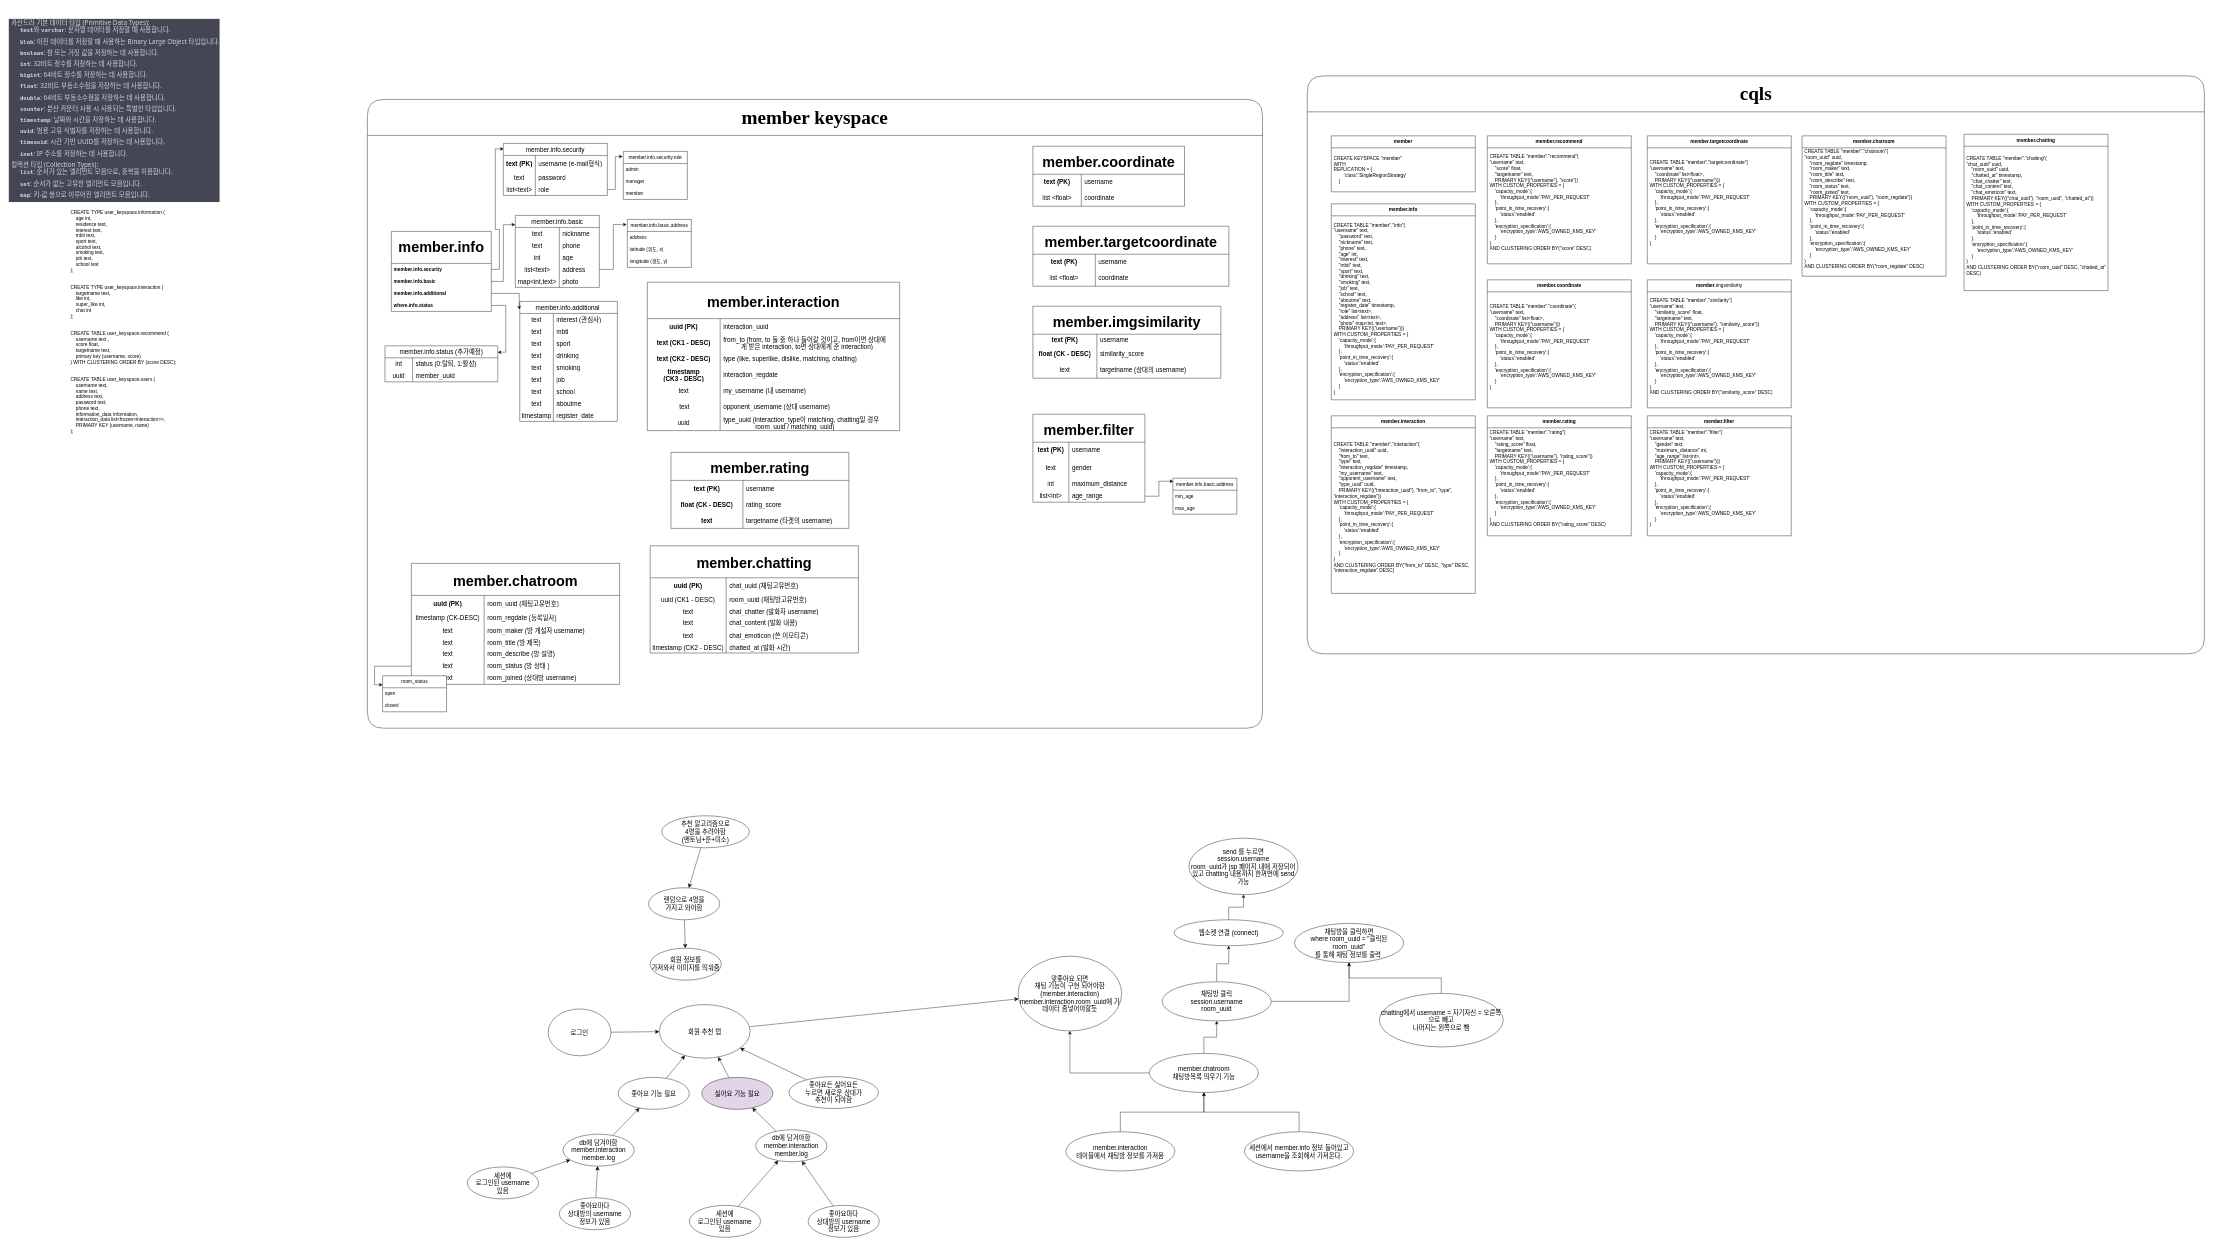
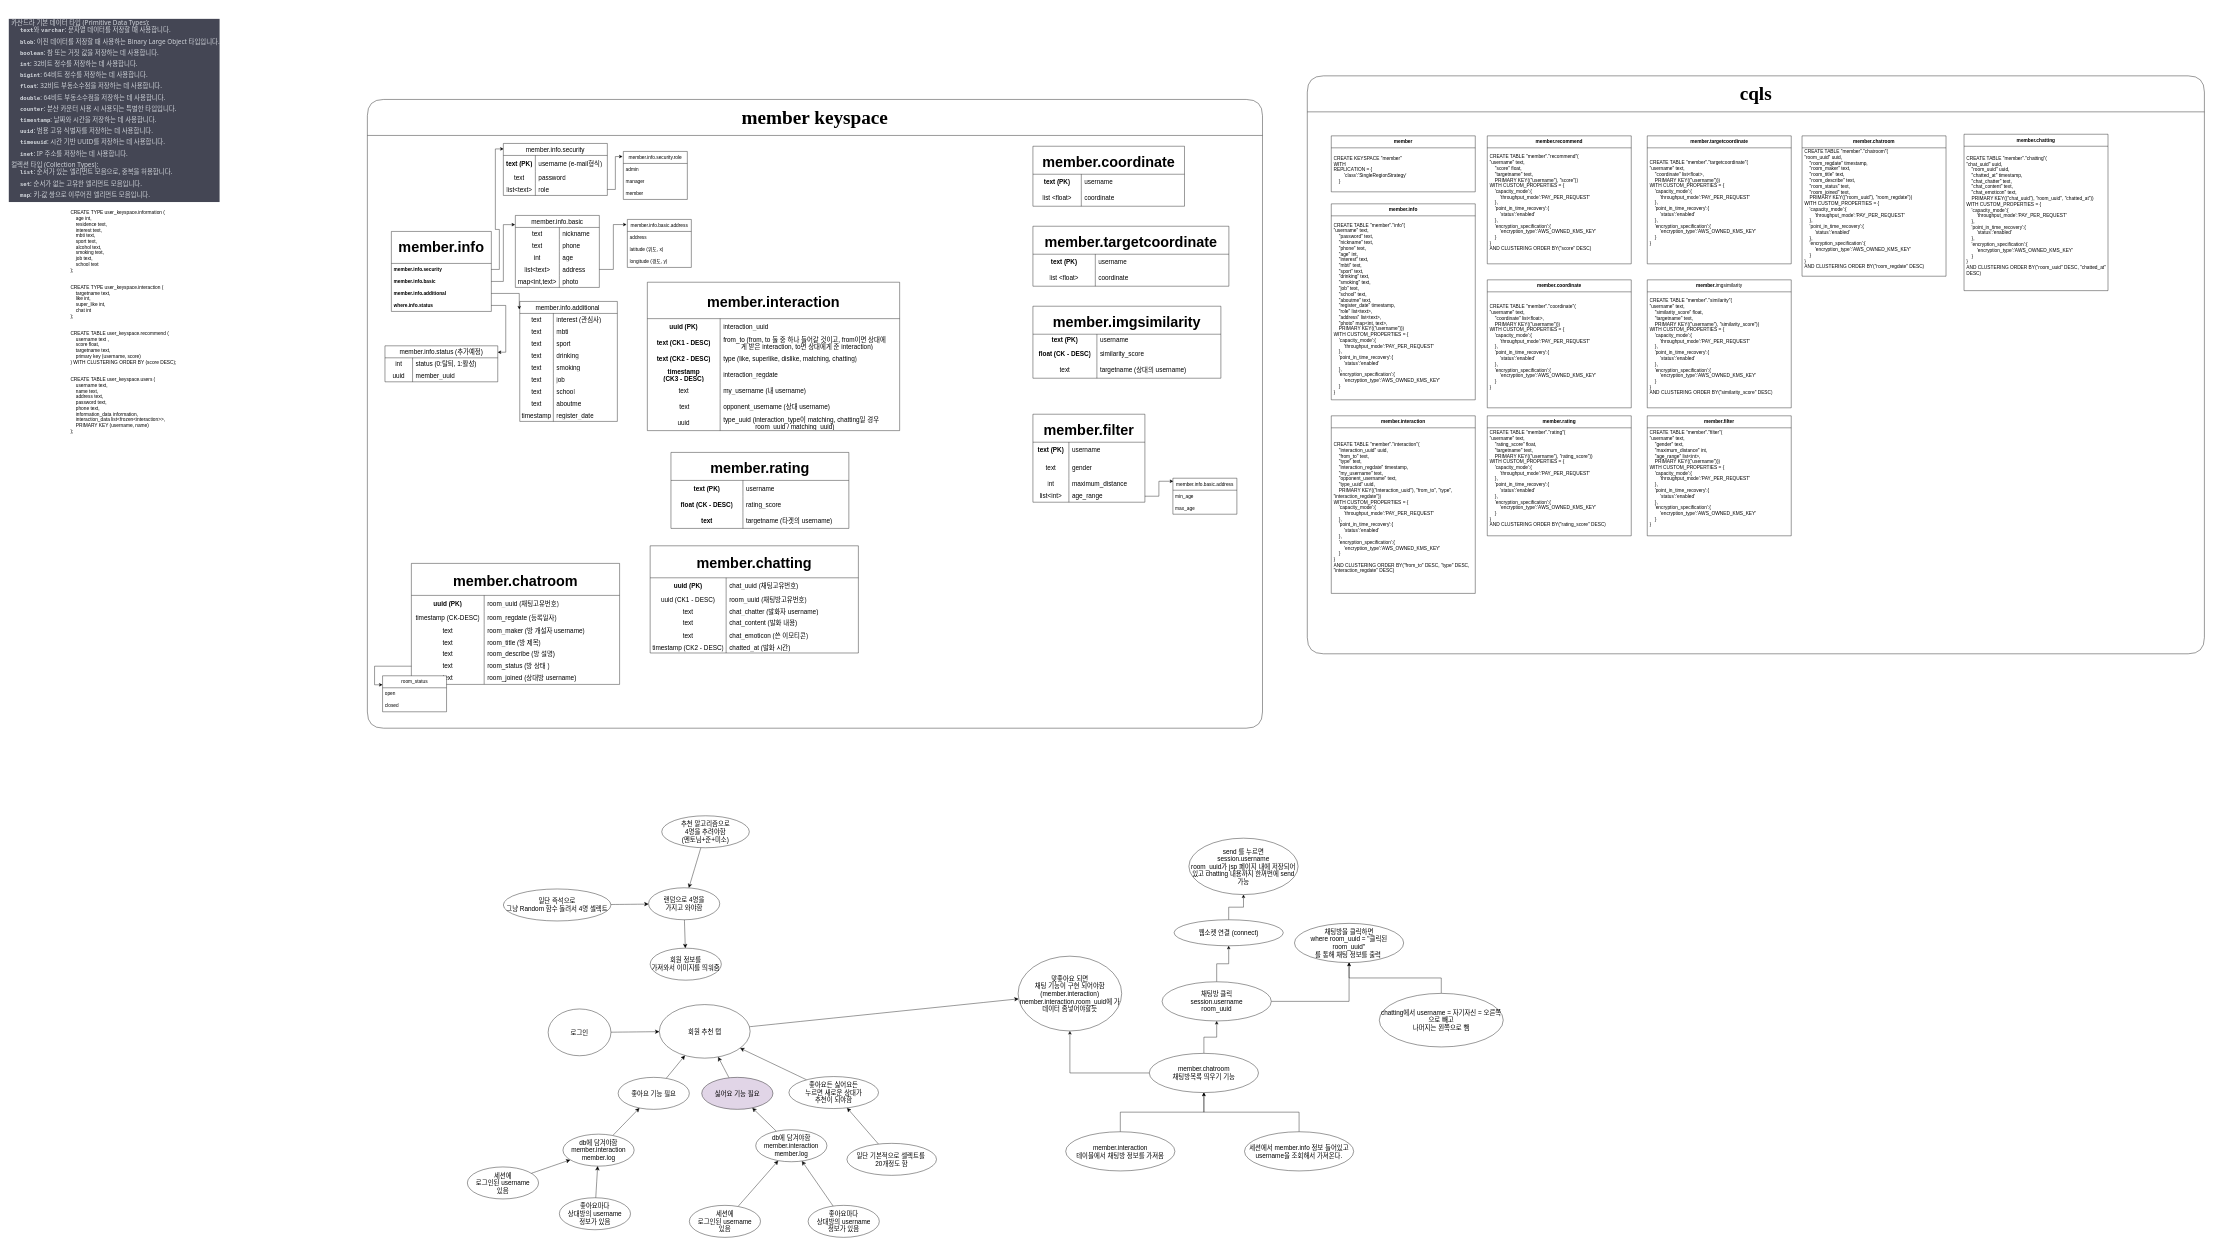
+ <mxCell id="235" value="" style="edgeStyle=none;curved=1;rounded=0;orthogonalLoop=1;jettySize=auto;html=1;fontSize=12;startSize=8;endSize=8;" parent="1" source="236" target="232" edge="1"><mxGeometry relative="1" as="geometry" /></mxCell>
+ <mxCell id="236" value="일단 즉석으로&lt;br&gt;그냥 Random 함수 돌려서 4명 셀렉트" style="ellipse;whiteSpace=wrap;html=1;fontSize=16;" parent="1" vertex="1"><mxGeometry x="1258" y="2222" width="269" height="80" as="geometry" /></mxCell>
+ <mxCell id="255" value="" style="edgeStyle=none;curved=1;rounded=0;orthogonalLoop=1;jettySize=auto;html=1;fontSize=12;startSize=8;endSize=8;" parent="1" source="256" target="254" edge="1"><mxGeometry relative="1" as="geometry" /></mxCell>
+ <mxCell id="256" value="일단 기본적으로 셀렉트를&amp;nbsp;&lt;br&gt;20개정도 함" style="ellipse;whiteSpace=wrap;html=1;fontSize=16;" parent="1" vertex="1"><mxGeometry x="2117" y="2858" width="224" height="80" as="geometry" /></mxCell>
